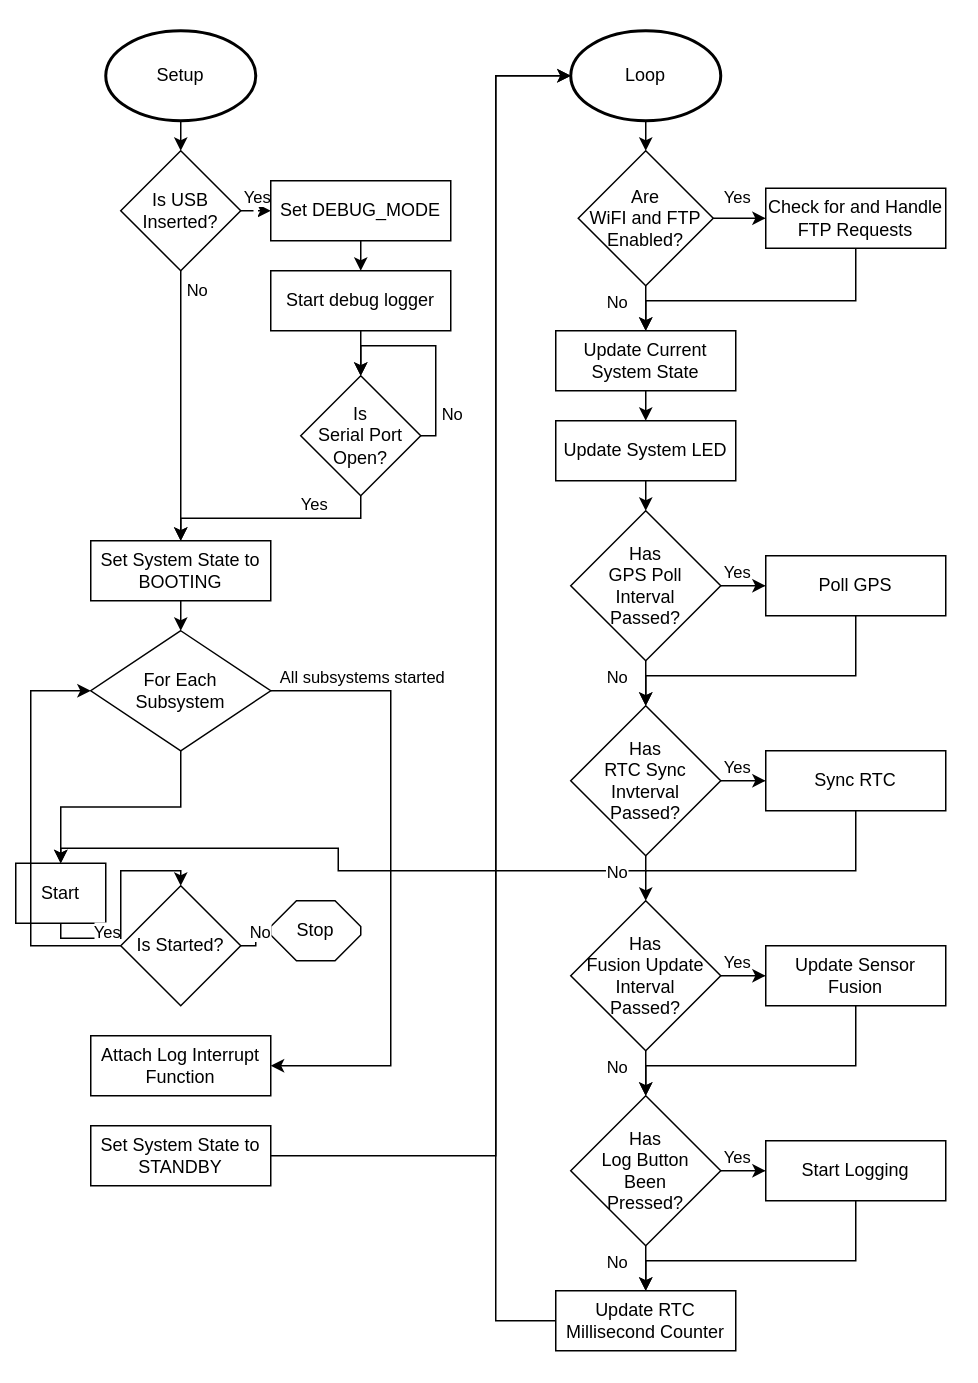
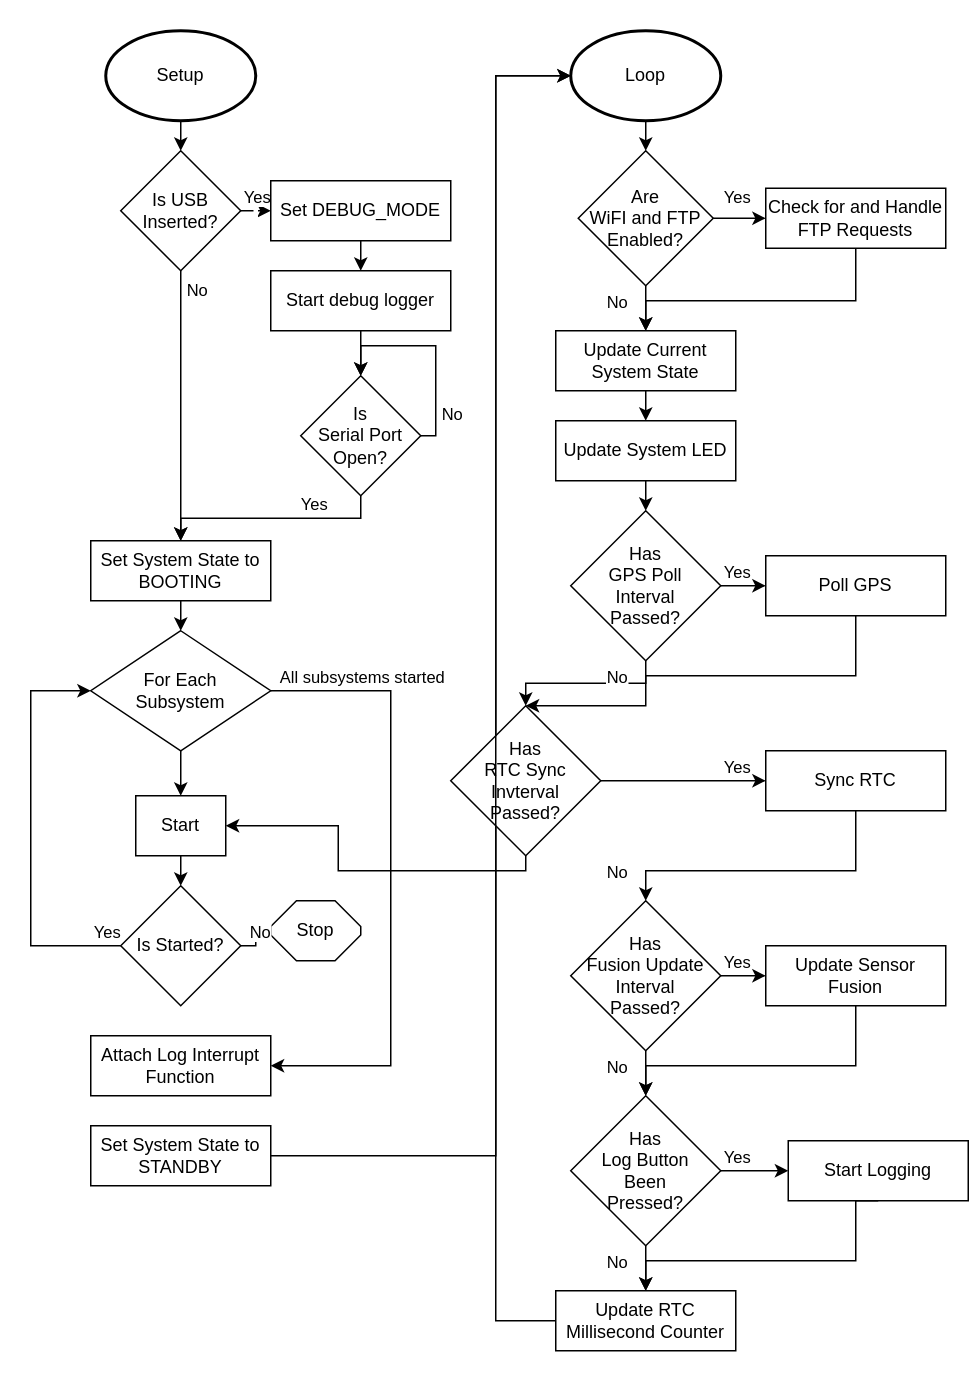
- <mxCell id="55" value="Has &lt;br&gt;RTC Sync Invterval &lt;br&gt;Passed?" style="rhombus;whiteSpace=wrap;html=1;" vertex="1" parent="1"><mxGeometry x="380" y="470" width="100" height="100" as="geometry" /></mxCell>
+ <mxCell id="55" value="Has &lt;br&gt;RTC Sync Invterval &lt;br&gt;Passed?" style="rhombus;whiteSpace=wrap;html=1;" vertex="1" parent="1"><mxGeometry x="300" y="470" width="100" height="100" as="geometry" /></mxCell>
- <mxCell id="26" value="Start" style="rounded=0;whiteSpace=wrap;html=1;" vertex="1" parent="1"><mxGeometry x="10" y="575" width="60" height="40" as="geometry" /></mxCell>
+ <mxCell id="26" value="Start" style="rounded=0;whiteSpace=wrap;html=1;" vertex="1" parent="1"><mxGeometry x="90" y="530" width="60" height="40" as="geometry" /></mxCell>
- <mxCell id="67" value="Start Logging" style="rounded=0;whiteSpace=wrap;html=1;" vertex="1" parent="1"><mxGeometry x="510" y="760" width="120" height="40" as="geometry" /></mxCell>
+ <mxCell id="67" value="Start Logging" style="rounded=0;whiteSpace=wrap;html=1;" vertex="1" parent="1"><mxGeometry x="525" y="760" width="120" height="40" as="geometry" /></mxCell>
